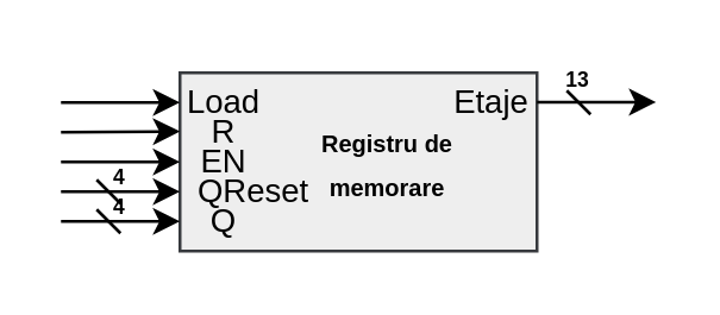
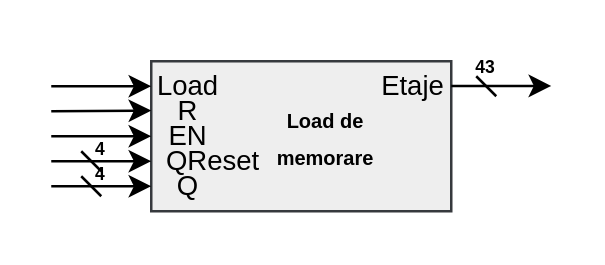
- <mxCell id="20" value="&lt;font color=&quot;#000000&quot;&gt;&lt;span style=&quot;font-size: 7px;&quot;&gt;&lt;b&gt;13&lt;br&gt;&lt;/b&gt;&lt;/span&gt;&lt;/font&gt;" style="text;html=1;strokeColor=none;fillColor=none;align=center;verticalAlign=middle;whiteSpace=wrap;rounded=0;" vertex="1" parent="1"><mxGeometry x="185" y="20" width="18" height="10" as="geometry" /></mxCell>
+ <mxCell id="20" value="&lt;font color=&quot;#000000&quot;&gt;&lt;span style=&quot;font-size: 7px;&quot;&gt;&lt;b&gt;43&lt;br&gt;&lt;/b&gt;&lt;/span&gt;&lt;/font&gt;" style="text;html=1;strokeColor=none;fillColor=none;align=center;verticalAlign=middle;whiteSpace=wrap;rounded=0;" vertex="1" parent="1"><mxGeometry x="185" y="20" width="18" height="10" as="geometry" /></mxCell>
- <mxCell id="8" value="&lt;font color=&quot;#000000&quot;&gt;&lt;span style=&quot;font-size: 8px;&quot;&gt;&lt;b&gt;Registru de memorare&lt;/b&gt;&lt;/span&gt;&lt;/font&gt;" style="text;html=1;fillColor=none;align=center;verticalAlign=middle;whiteSpace=wrap;rounded=0;" vertex="1" parent="1"><mxGeometry x="100" y="39" width="60" height="30" as="geometry" /></mxCell>
+ <mxCell id="8" value="&lt;font color=&quot;#000000&quot;&gt;&lt;span style=&quot;font-size: 8px;&quot;&gt;&lt;b&gt;Load de memorare&lt;/b&gt;&lt;/span&gt;&lt;/font&gt;" style="text;html=1;fillColor=none;align=center;verticalAlign=middle;whiteSpace=wrap;rounded=0;" vertex="1" parent="1"><mxGeometry x="100" y="39" width="60" height="30" as="geometry" /></mxCell>
